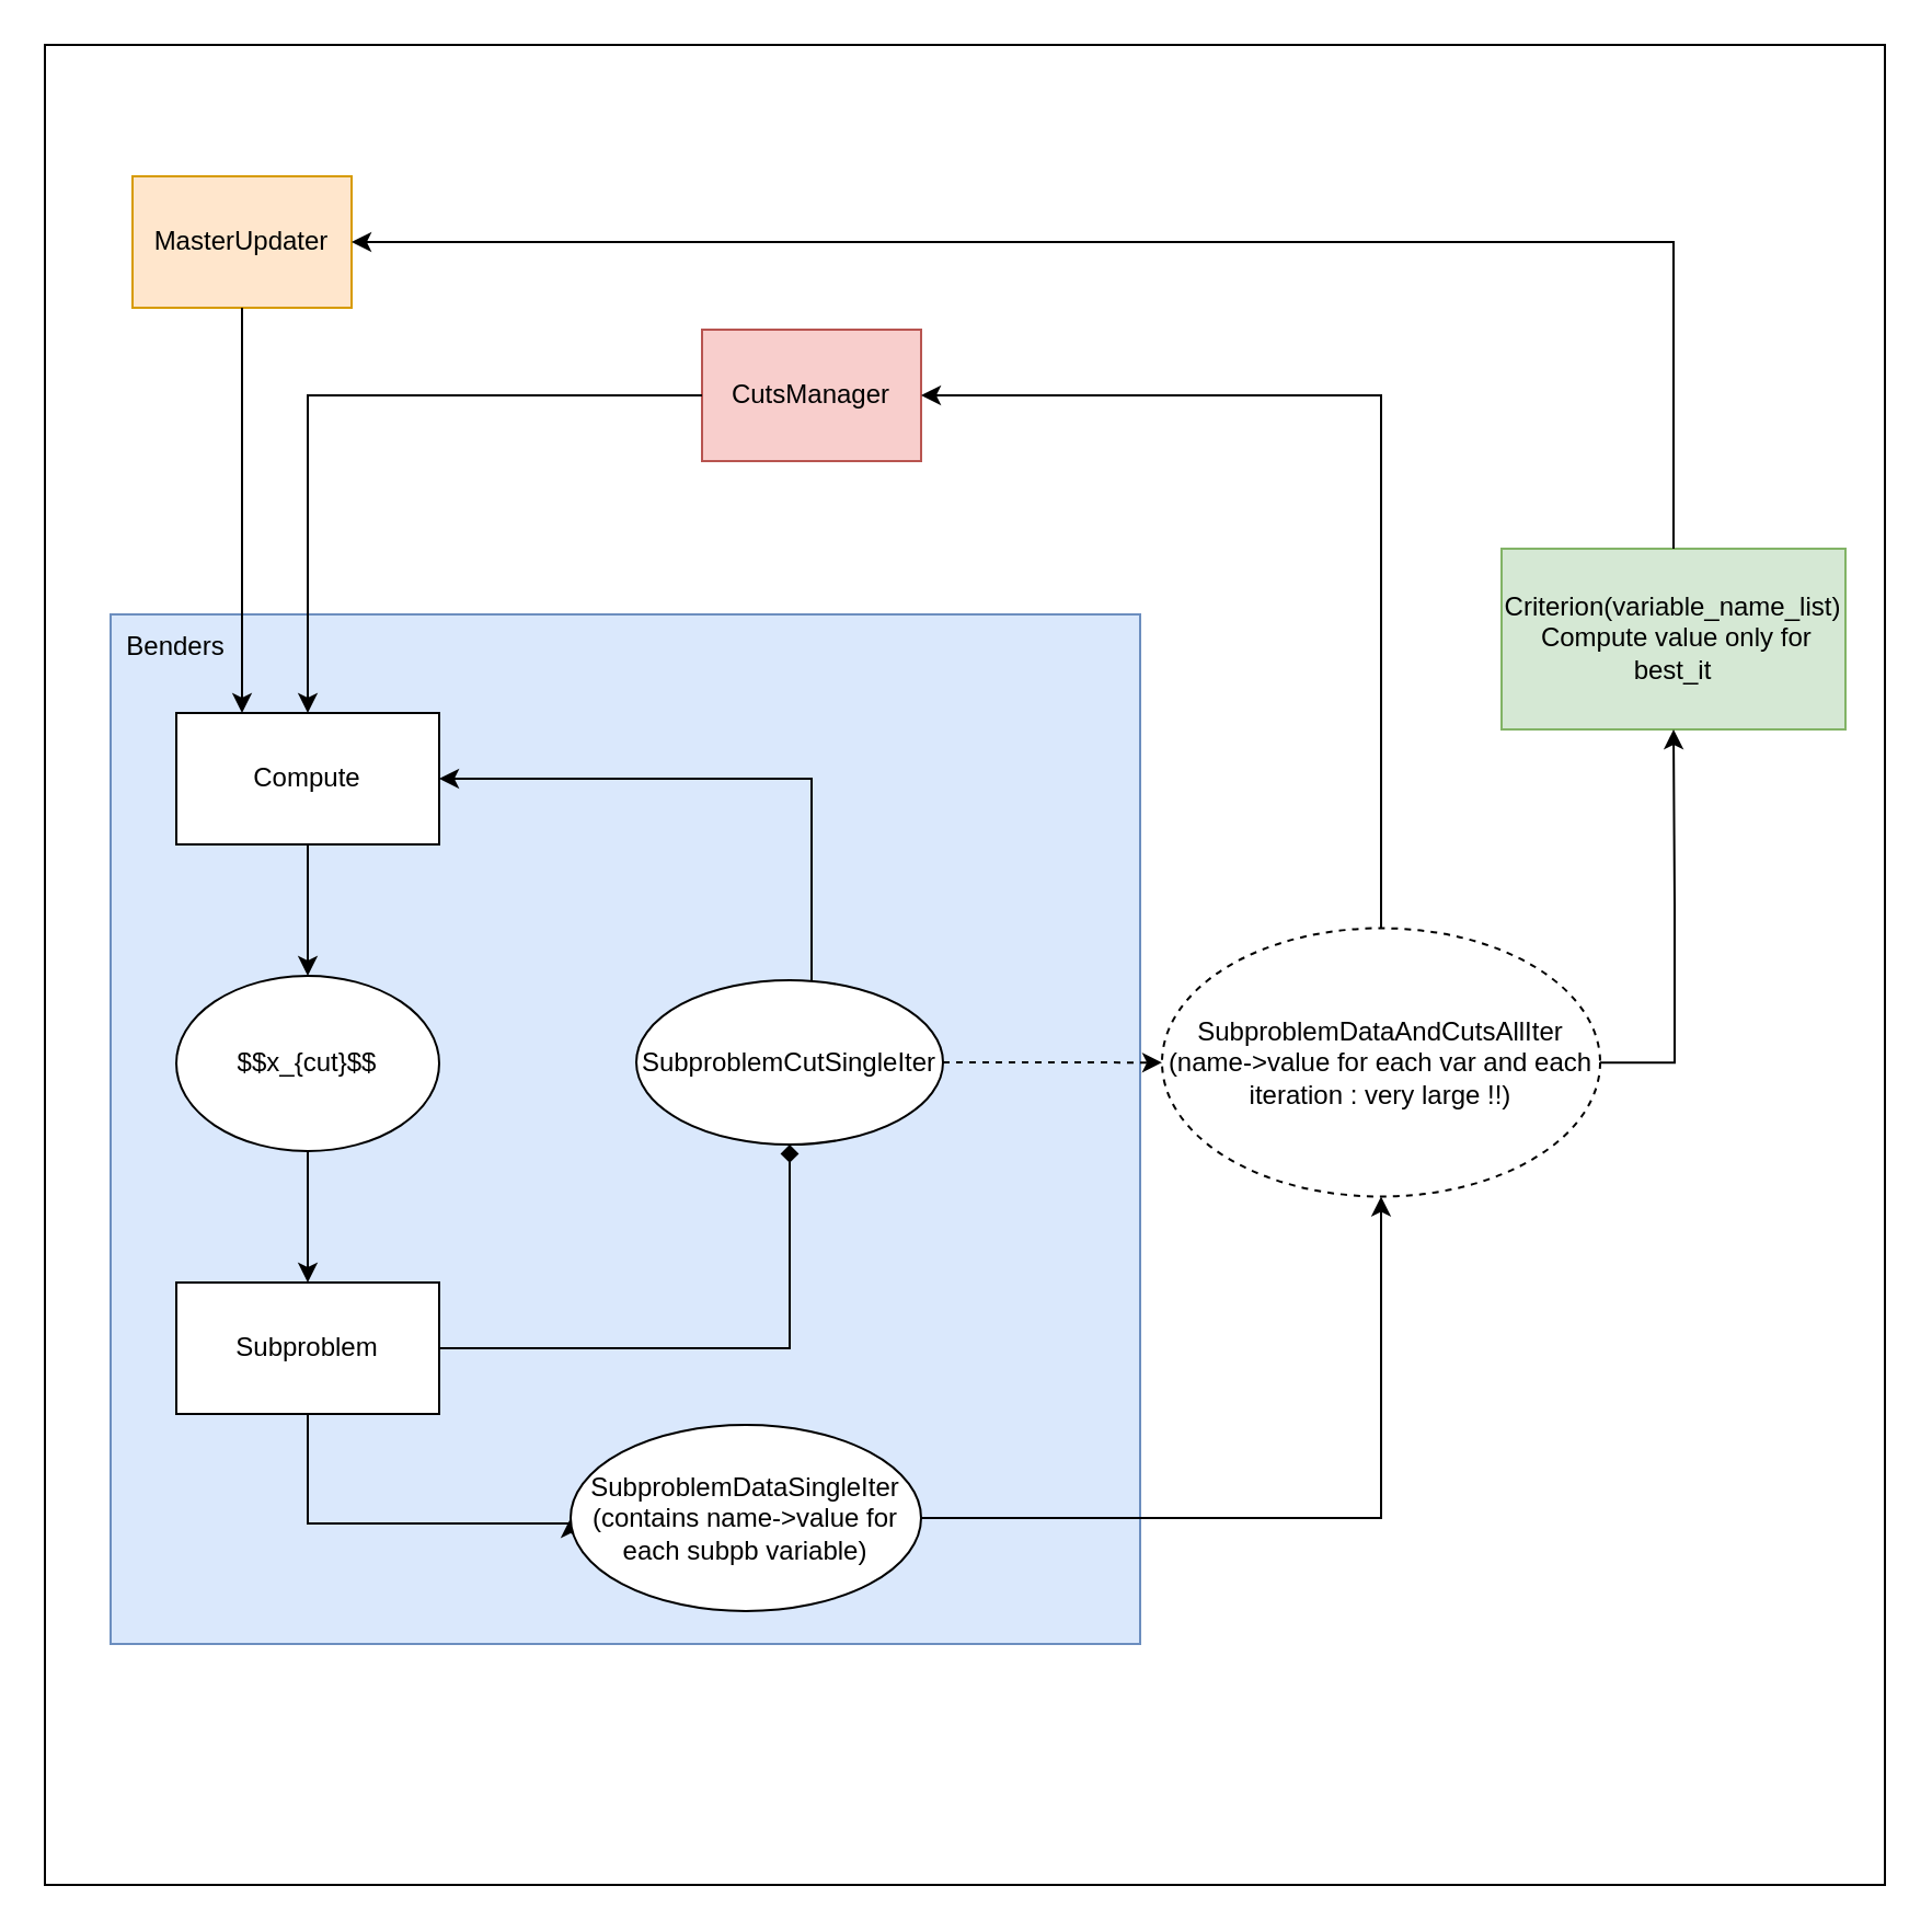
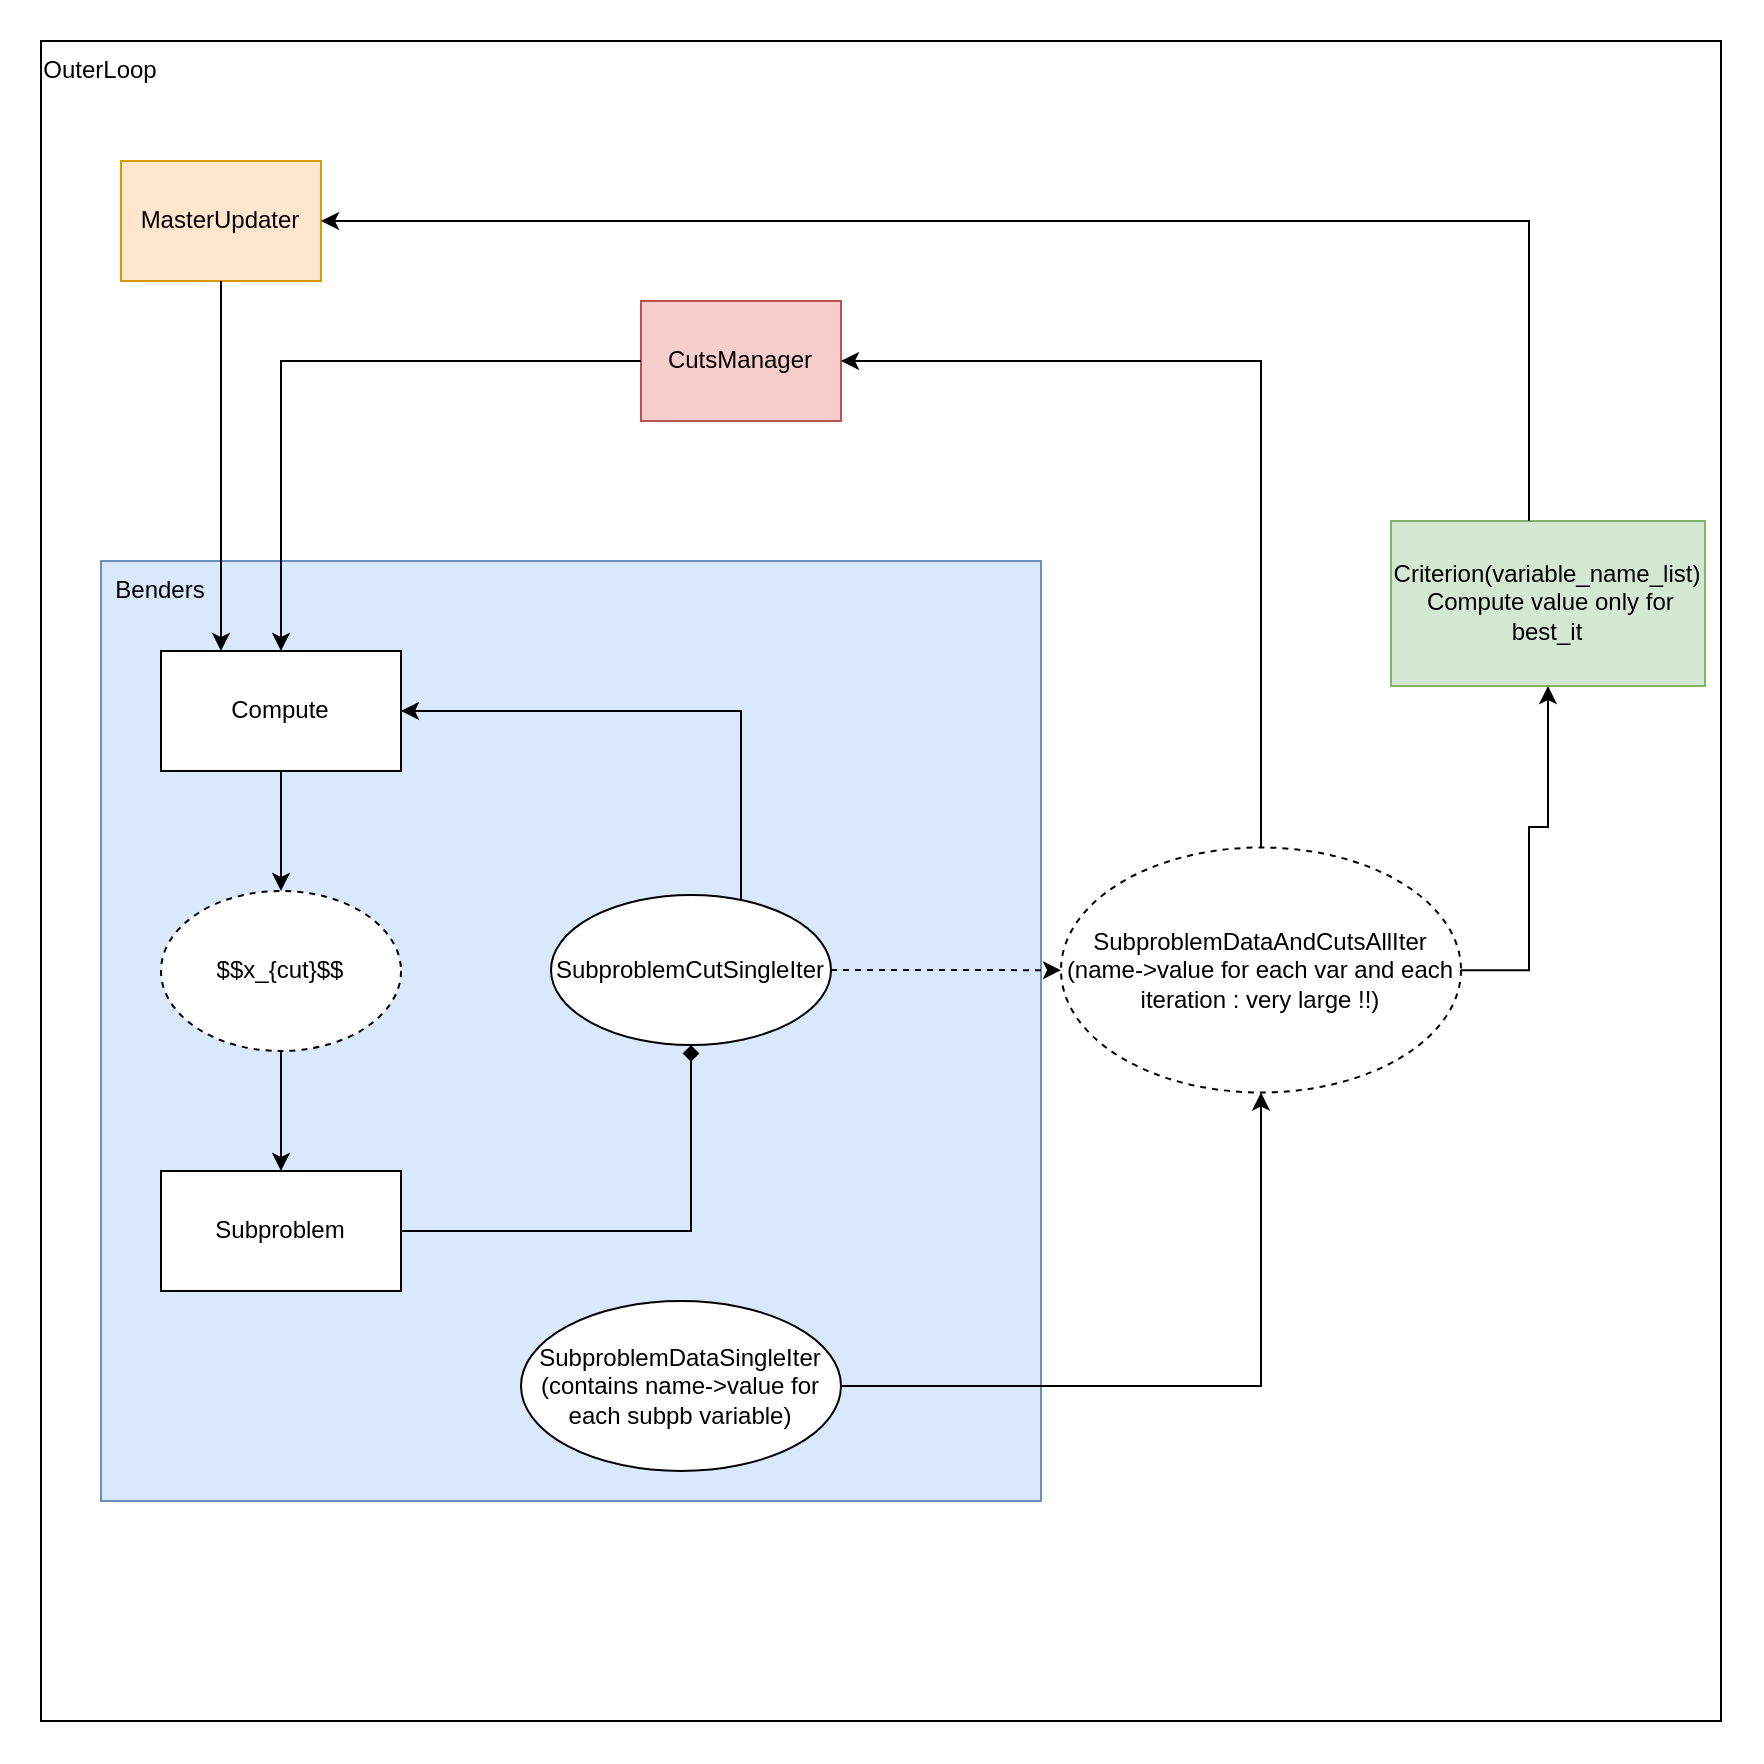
+ <mxCell id="3" value="OuterLoop" style="text;html=1;align=center;verticalAlign=middle;whiteSpace=wrap;rounded=0;container=0;" vertex="1" parent="1"><mxGeometry x="20" y="20" width="60" height="30" as="geometry" /></mxCell>
- <mxCell id="4" value="&lt;div&gt;Criterion(variable_name_list)&lt;br&gt;&lt;/div&gt;&amp;nbsp;Compute value only for best_it" style="rounded=0;whiteSpace=wrap;html=1;fillColor=#d5e8d4;strokeColor=#82b366;container=0;" vertex="1" parent="1"><mxGeometry x="685" y="250" width="157" height="82.5" as="geometry" /></mxCell>
+ <mxCell id="4" value="&lt;div&gt;Criterion(variable_name_list)&lt;br&gt;&lt;/div&gt;&amp;nbsp;Compute value only for best_it" style="rounded=0;whiteSpace=wrap;html=1;fillColor=#d5e8d4;strokeColor=#82b366;container=0;" vertex="1" parent="1"><mxGeometry x="695" y="260" width="157" height="82.5" as="geometry" /></mxCell>
- <mxCell id="17" value="SubproblemCutSingleIter" style="ellipse;whiteSpace=wrap;html=1;container=0;" vertex="1" parent="1"><mxGeometry x="290" y="447" width="140" height="75" as="geometry" /></mxCell>
+ <mxCell id="17" value="SubproblemCutSingleIter" style="ellipse;whiteSpace=wrap;html=1;container=0;" vertex="1" parent="1"><mxGeometry x="275" y="447" width="140" height="75" as="geometry" /></mxCell>
- <mxCell id="20" value="$$x_{cut}$$" style="ellipse;whiteSpace=wrap;html=1;container=0;" vertex="1" parent="1"><mxGeometry x="80" y="445" width="120" height="80" as="geometry" /></mxCell>
+ <mxCell id="20" value="$$x_{cut}$$" style="ellipse;whiteSpace=wrap;html=1;container=0;dashed=1;" vertex="1" parent="1"><mxGeometry x="80" y="445" width="120" height="80" as="geometry" /></mxCell>
- <mxCell id="13" style="edgeStyle=orthogonalEdgeStyle;rounded=0;orthogonalLoop=1;jettySize=auto;html=1;entryX=0;entryY=0.5;entryDx=0;entryDy=0;" edge="1" parent="1" source="14" target="26"><mxGeometry relative="1" as="geometry"><Array as="points"><mxPoint x="140" y="695" /></Array></mxGeometry></mxCell>
